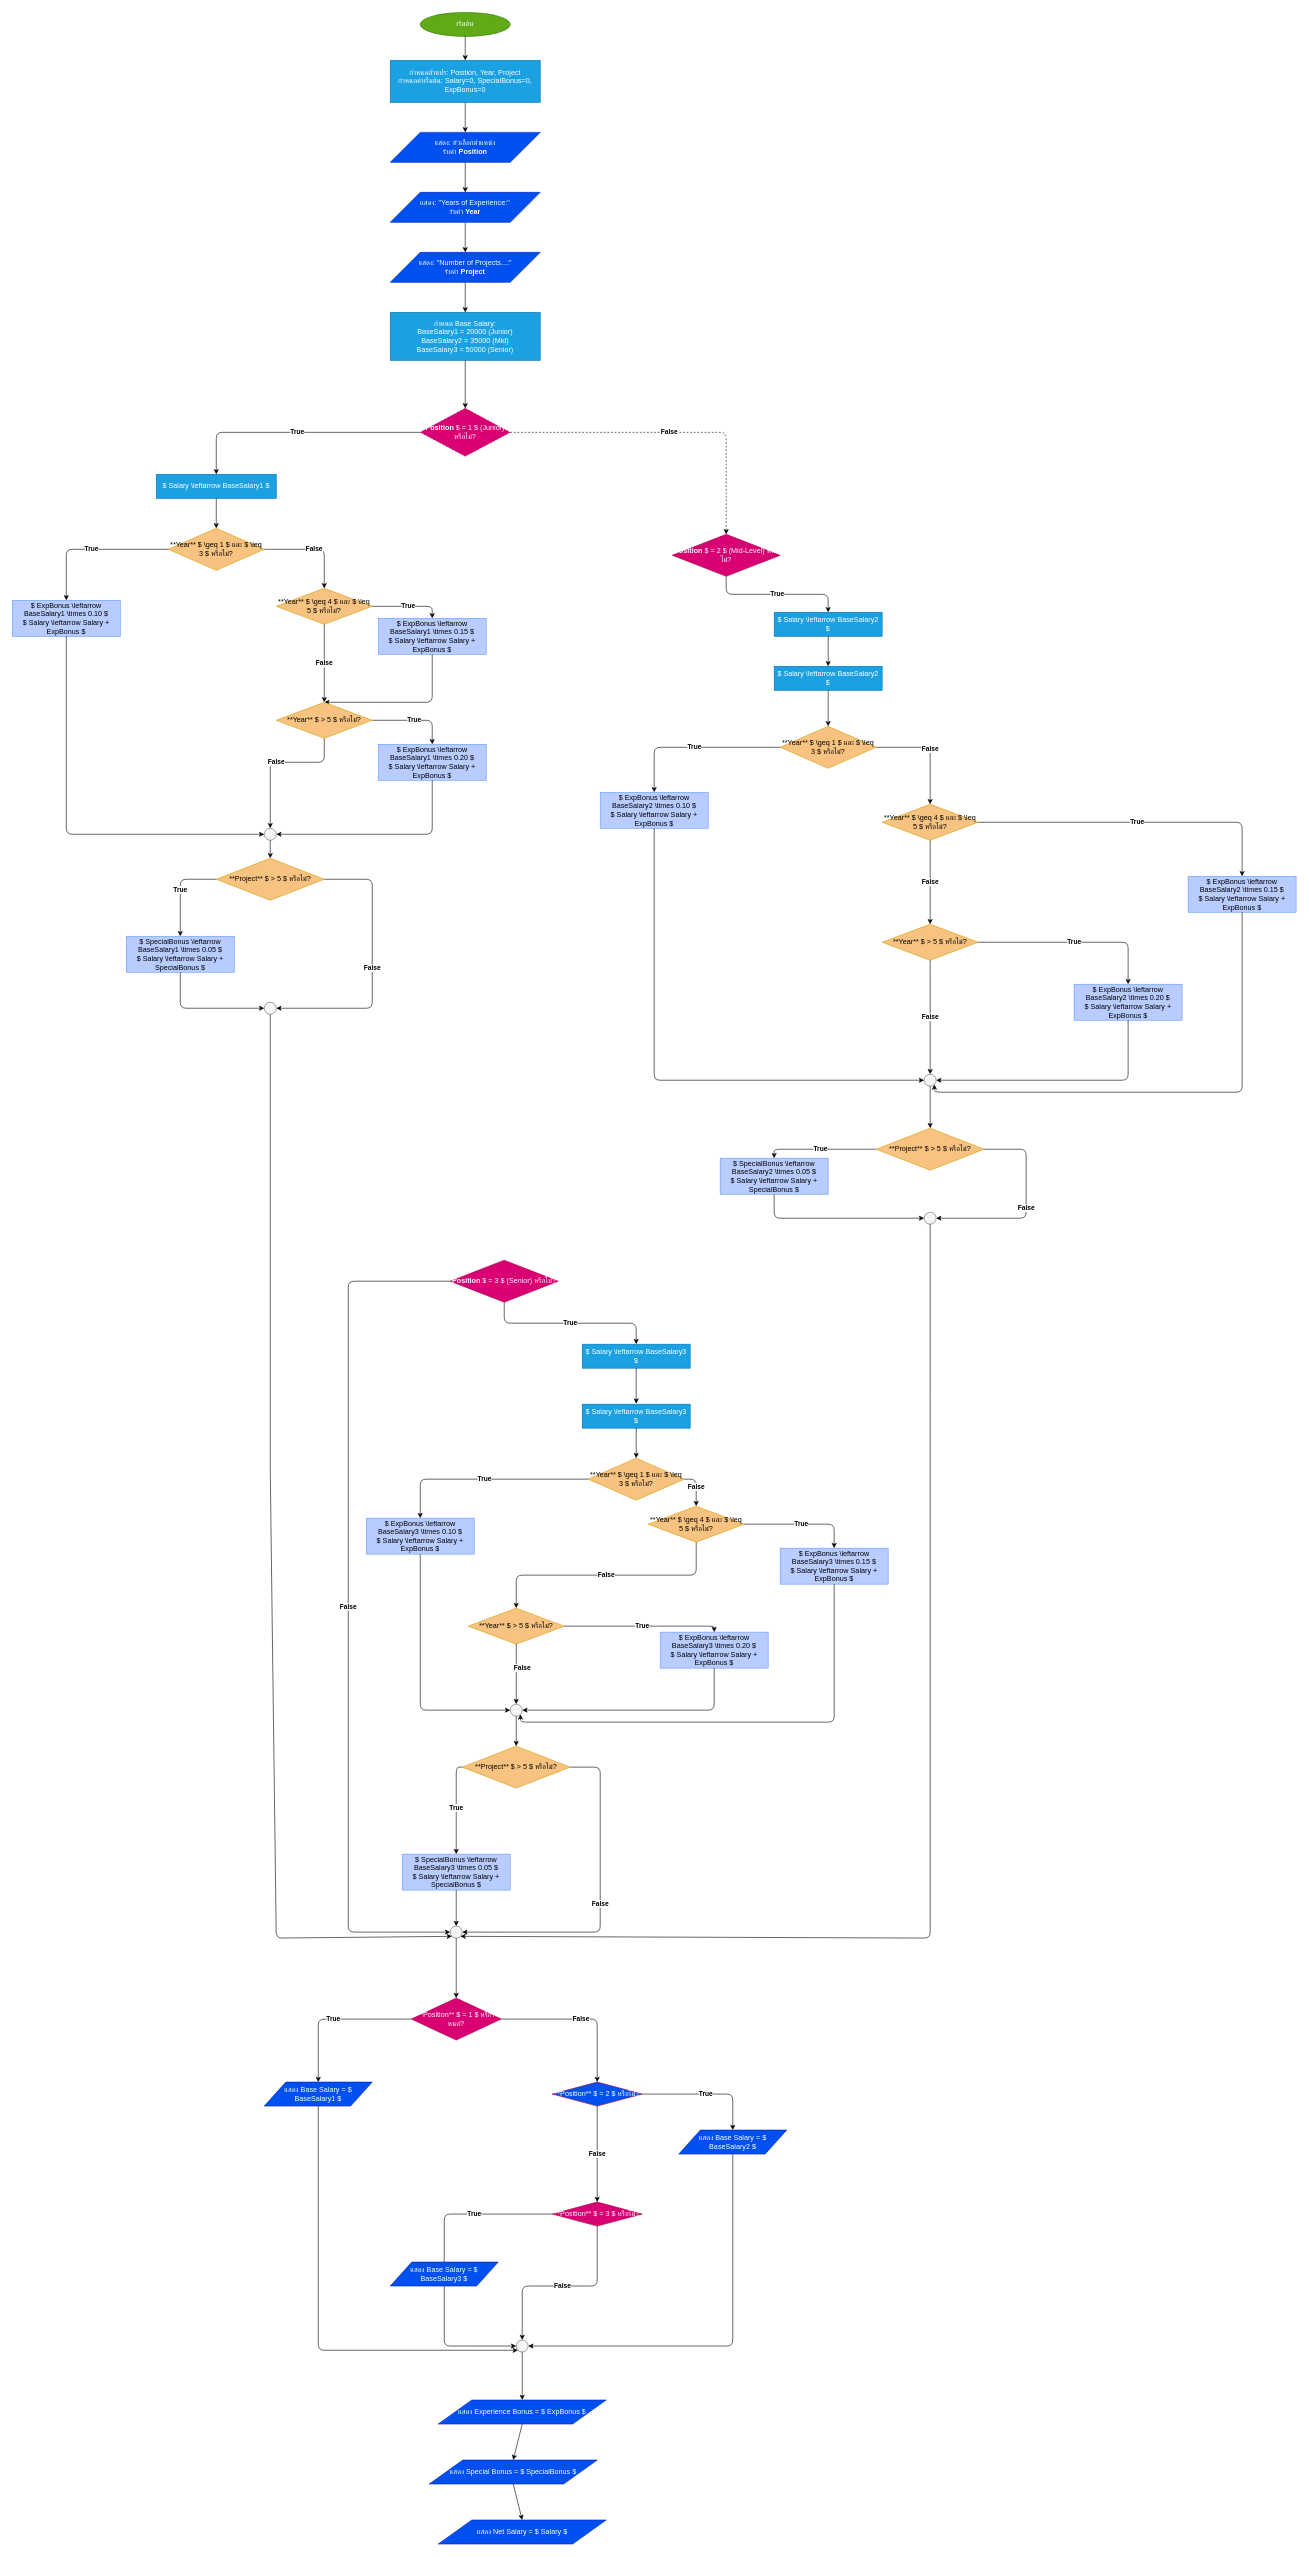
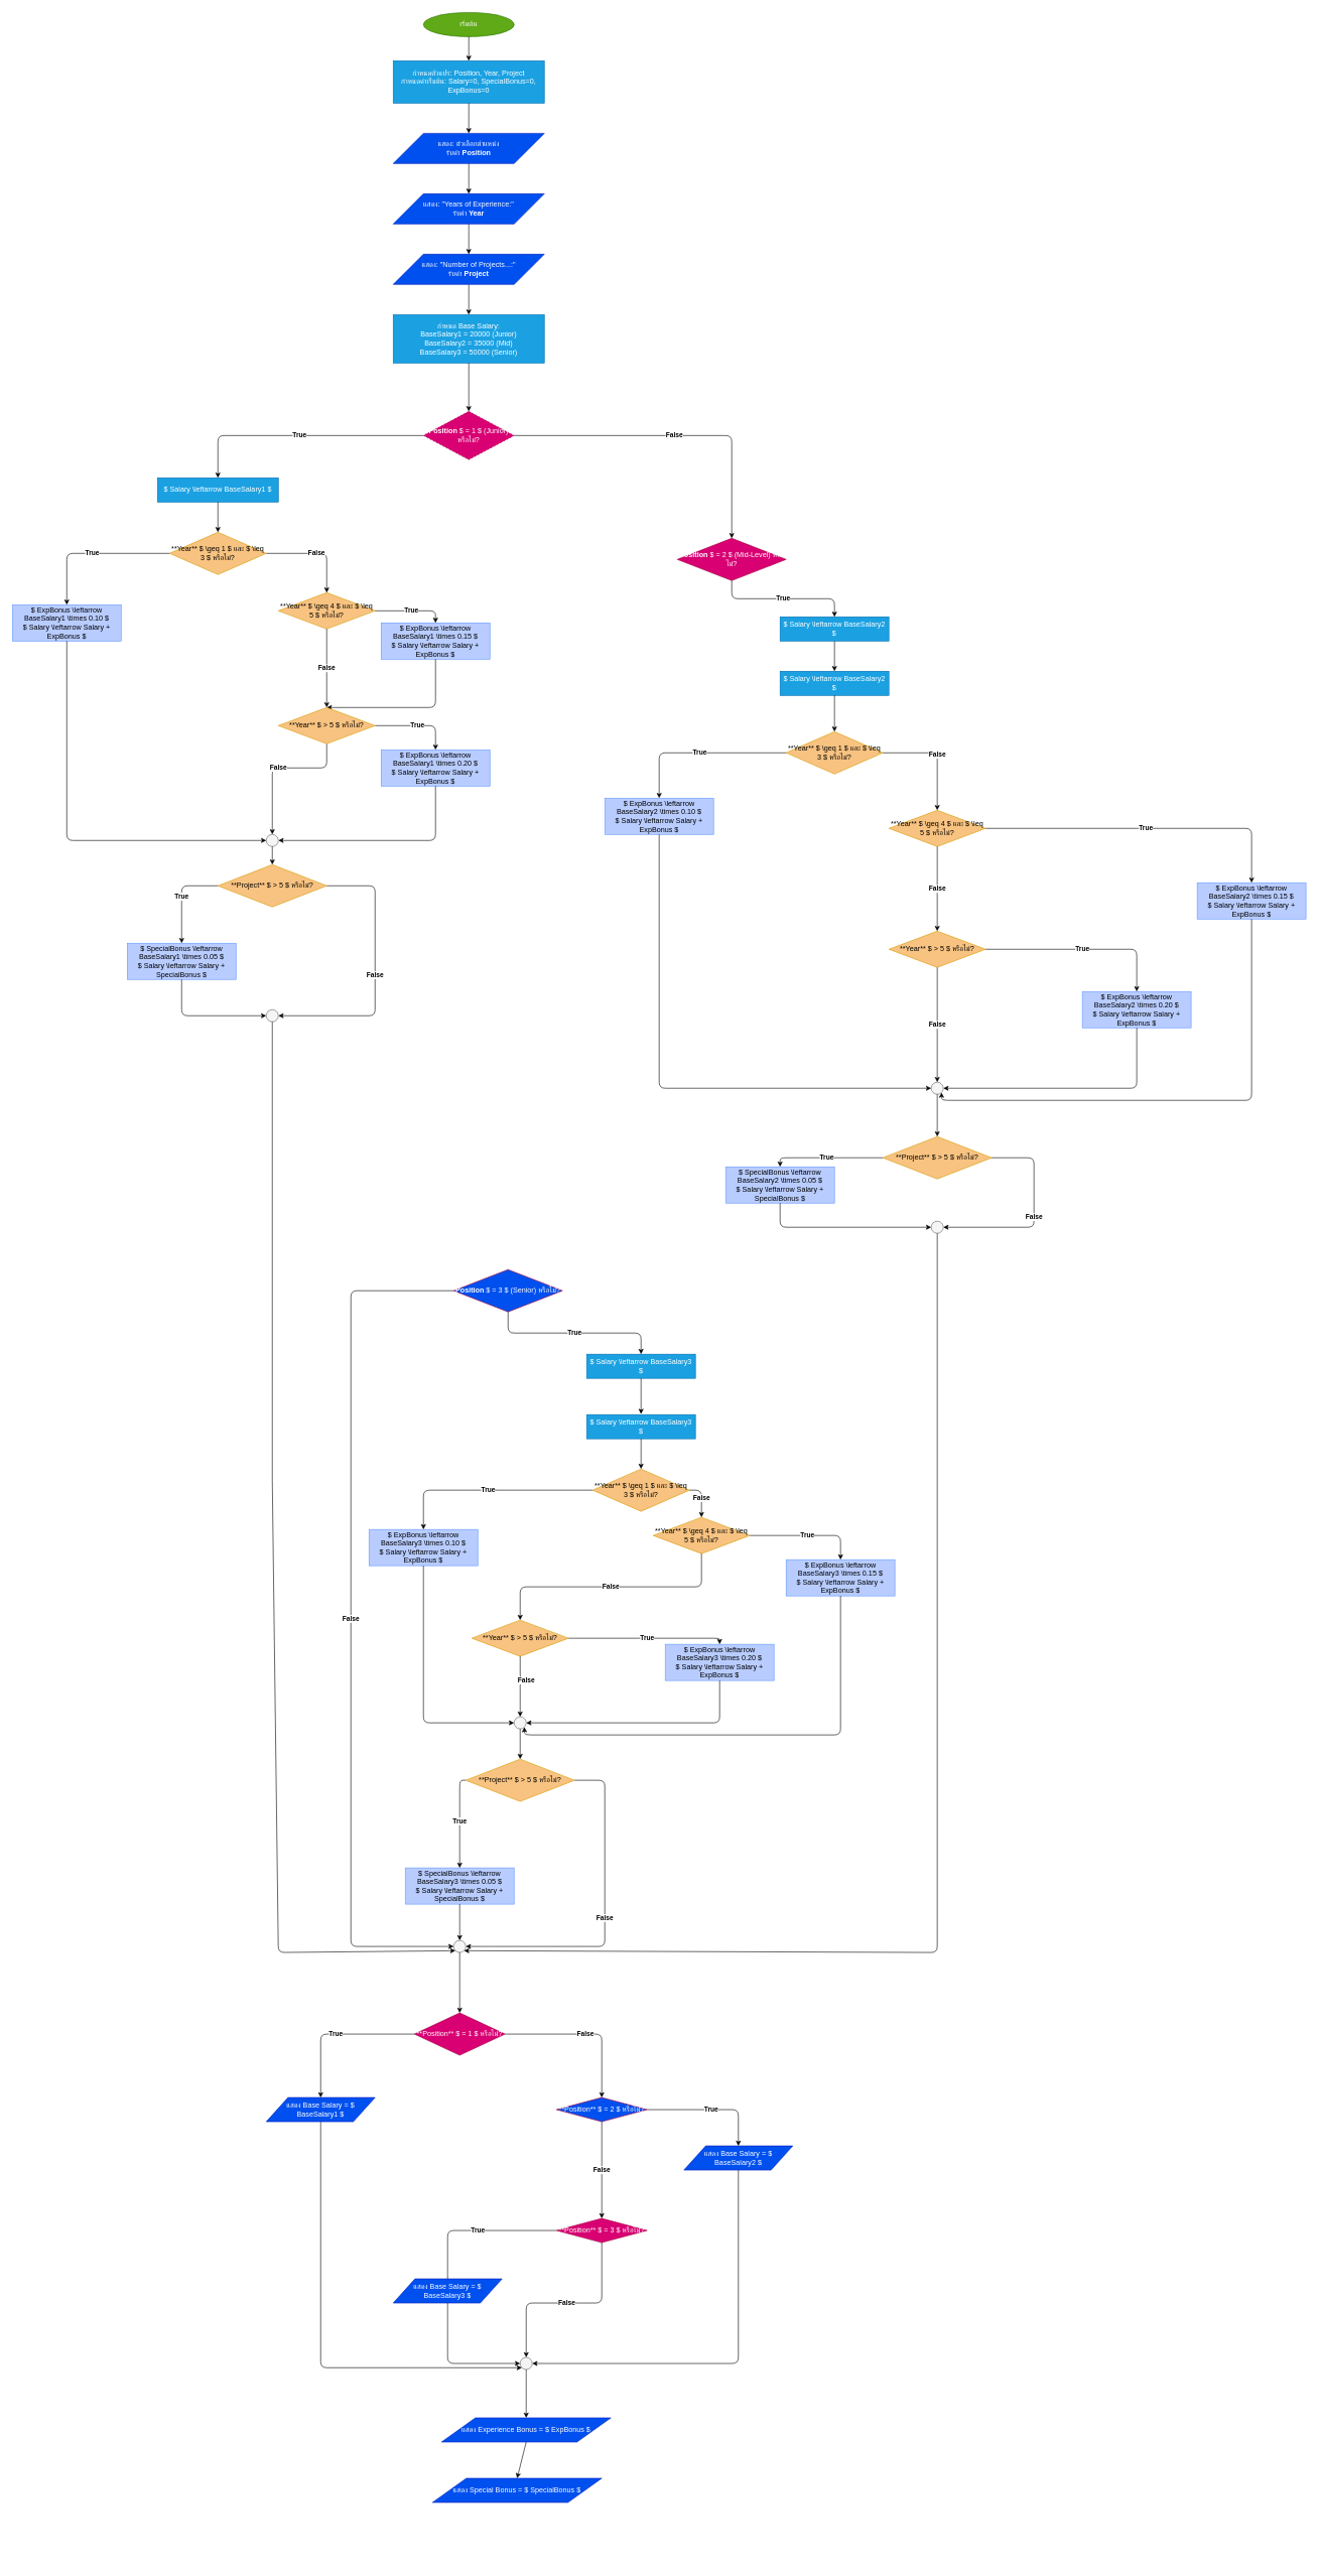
- <mxCell id="76" value="&lt;b&gt;False&lt;/b&gt;" style="edgeStyle=orthogonalEdgeStyle;html=1;exitX=1;exitY=0.5;entryX=0.5;entryY=0;align=center;verticalAlign=middle;labelBackgroundColor=#FFFFFF;dashed=1;" edge="1" parent="1" source="8" target="19"><mxGeometry relative="1" as="geometry"><mxPoint x="850" y="720" as="sourcePoint" /><mxPoint x="990" y="890" as="targetPoint" /><Array as="points"><mxPoint x="1210" y="720" /></Array></mxGeometry></mxCell>
+ <mxCell id="76" value="&lt;b&gt;False&lt;/b&gt;" style="edgeStyle=orthogonalEdgeStyle;html=1;exitX=1;exitY=0.5;entryX=0.5;entryY=0;align=center;verticalAlign=middle;labelBackgroundColor=#FFFFFF;" edge="1" parent="1" source="8" target="19"><mxGeometry relative="1" as="geometry"><mxPoint x="850" y="720" as="sourcePoint" /><mxPoint x="990" y="890" as="targetPoint" /><Array as="points"><mxPoint x="1210" y="720" /></Array></mxGeometry></mxCell>
- <mxCell id="32" value="&lt;b&gt;Position&lt;/b&gt; $ = 3 $ (Senior) หรือไม่?" style="rhombus;whiteSpace=wrap;html=1;fillColor=#d80073;fontColor=#ffffff;strokeColor=#A50040;" vertex="1" parent="1"><mxGeometry x="750" y="2100" width="180" height="70" as="geometry" /></mxCell>
+ <mxCell id="32" value="&lt;b&gt;Position&lt;/b&gt; $ = 3 $ (Senior) หรือไม่?" style="rhombus;whiteSpace=wrap;html=1;fillColor=#0050ef;fontColor=#ffffff;strokeColor=#A50040;" vertex="1" parent="1"><mxGeometry x="750" y="2100" width="180" height="70" as="geometry" /></mxCell>
- <mxCell id="45" value="**Position** $ = 1 $ หรืกำหนด่?" style="rhombus;whiteSpace=wrap;html=1;fillColor=#d80073;fontColor=#ffffff;strokeColor=#A50040;" vertex="1" parent="1"><mxGeometry x="685" y="3330" width="150" height="70" as="geometry" /></mxCell>
+ <mxCell id="45" value="**Position** $ = 1 $ หรือไม่?" style="rhombus;whiteSpace=wrap;html=1;fillColor=#d80073;fontColor=#ffffff;strokeColor=#A50040;" vertex="1" parent="1"><mxGeometry x="685" y="3330" width="150" height="70" as="geometry" /></mxCell>
- <mxCell id="122" value="" style="endArrow=classic;html=1;exitX=0.5;exitY=1;entryX=0.5;entryY=0;" edge="1" parent="1" source="53" target="54"><mxGeometry width="50" height="50" relative="1" as="geometry"><mxPoint x="870" y="4140" as="sourcePoint" /><mxPoint x="870" y="4200" as="targetPoint" /></mxGeometry></mxCell>
- <mxCell id="54" value="แสดง Net Salary = $ Salary $" style="shape=parallelogram;perimeter=parallelogramPerimeter;whiteSpace=wrap;html=1;fillColor=#0050ef;fontColor=#ffffff;strokeColor=#001DBC;" vertex="1" parent="1"><mxGeometry x="730" y="4200" width="280" height="40" as="geometry" /></mxCell>
